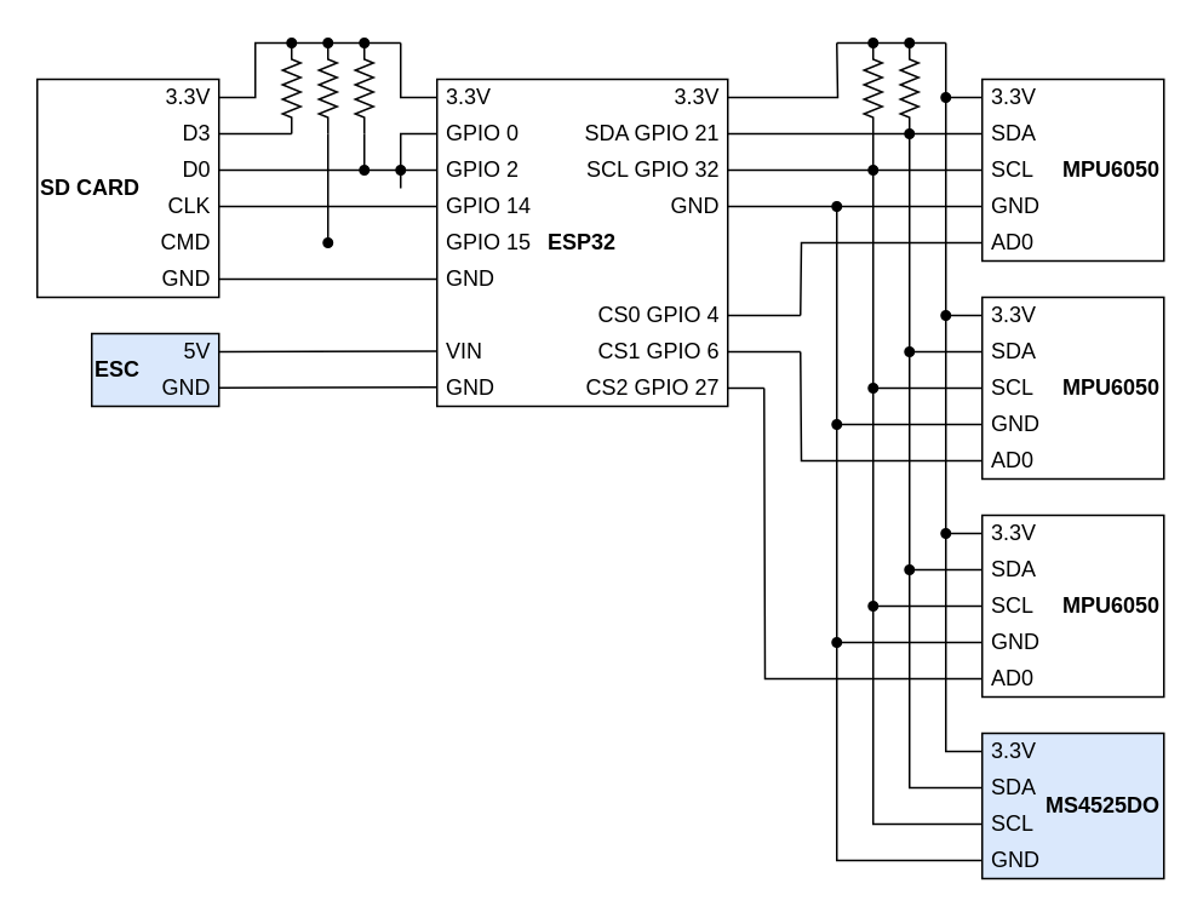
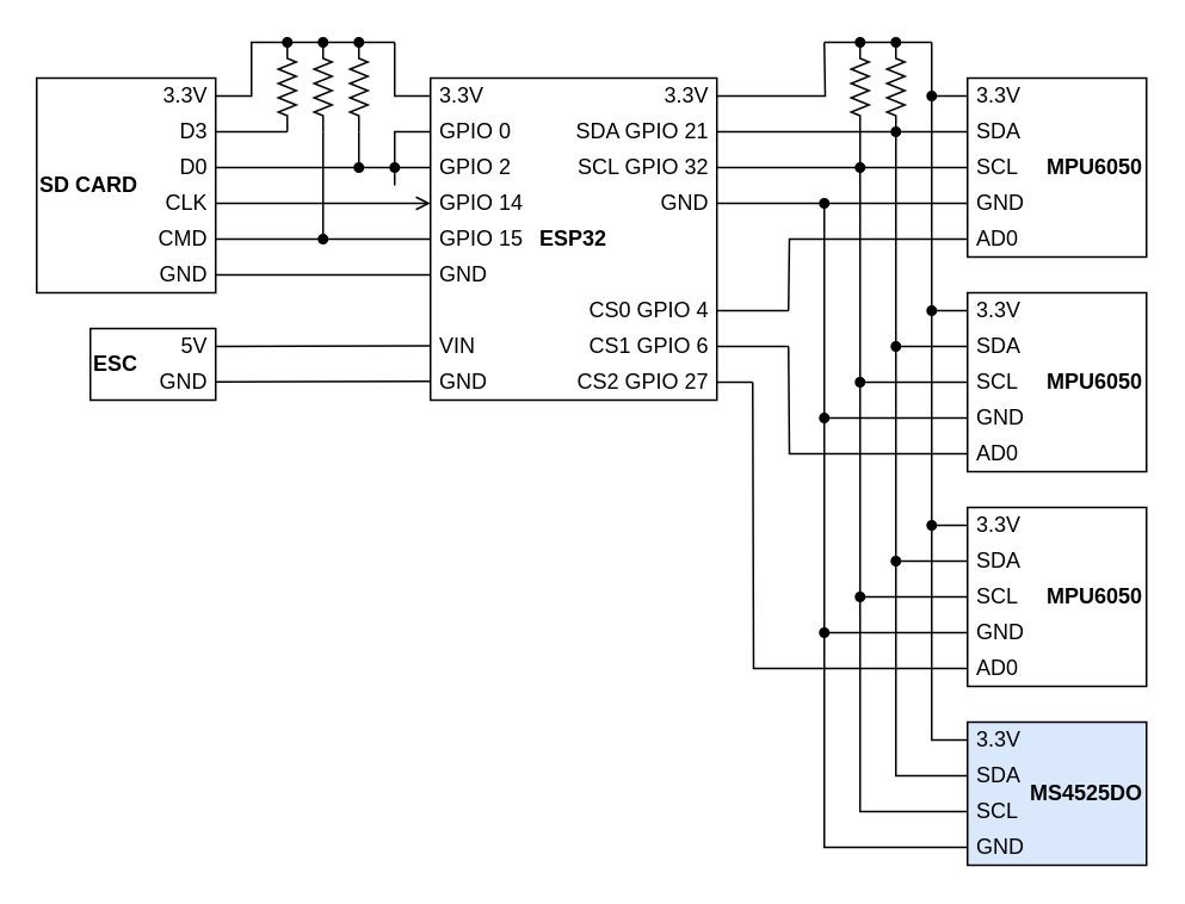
- <mxCell id="39" style="edgeStyle=orthogonalEdgeStyle;rounded=0;orthogonalLoop=1;jettySize=auto;html=1;endArrow=none;endFill=0;" edge="1" parent="1" source="40" target="4"><mxGeometry relative="1" as="geometry" /></mxCell>
+ <mxCell id="39" style="edgeStyle=orthogonalEdgeStyle;rounded=0;orthogonalLoop=1;jettySize=auto;html=1;endArrow=open;endFill=0;" edge="1" parent="1" source="40" target="4"><mxGeometry relative="1" as="geometry" /></mxCell>
+ <mxCell id="33" style="edgeStyle=orthogonalEdgeStyle;rounded=0;orthogonalLoop=1;jettySize=auto;html=1;endArrow=none;endFill=0;" edge="1" parent="1" source="34" target="5"><mxGeometry relative="1" as="geometry"><mxPoint x="180" y="133" as="targetPoint" /></mxGeometry></mxCell>
- <mxCell id="12" value="&lt;b&gt;ESC&lt;/b&gt;" style="whiteSpace=wrap;html=1;align=left;fillColor=#dae8fc;" vertex="1" parent="1"><mxGeometry x="50" y="183" width="70" height="40" as="geometry" /></mxCell>
+ <mxCell id="12" value="&lt;b&gt;ESC&lt;/b&gt;" style="whiteSpace=wrap;html=1;align=left;" vertex="1" parent="1"><mxGeometry x="50" y="183" width="70" height="40" as="geometry" /></mxCell>
